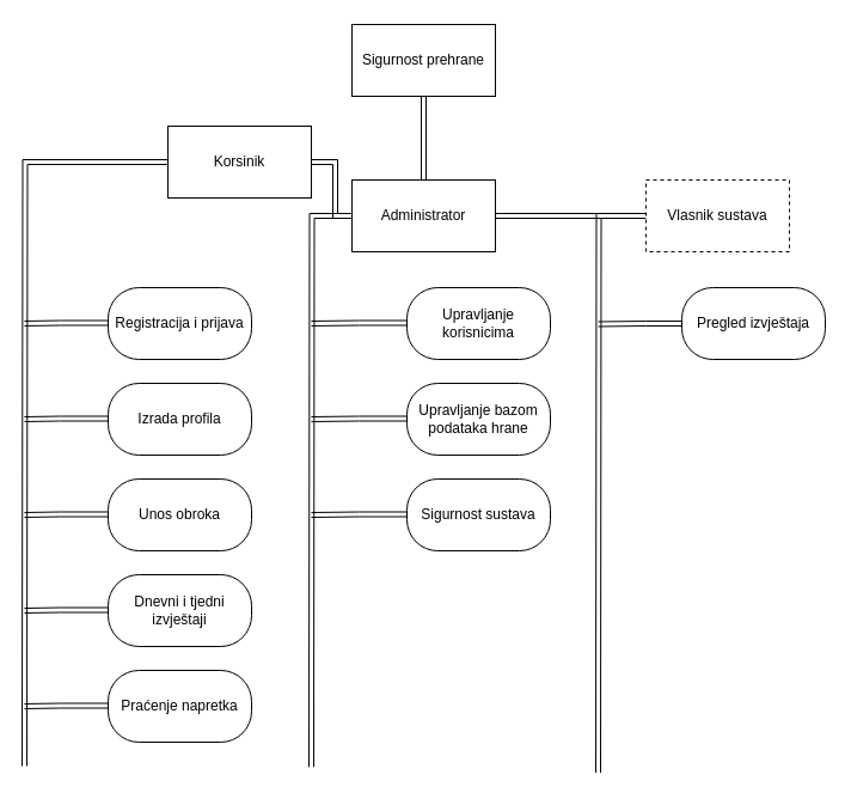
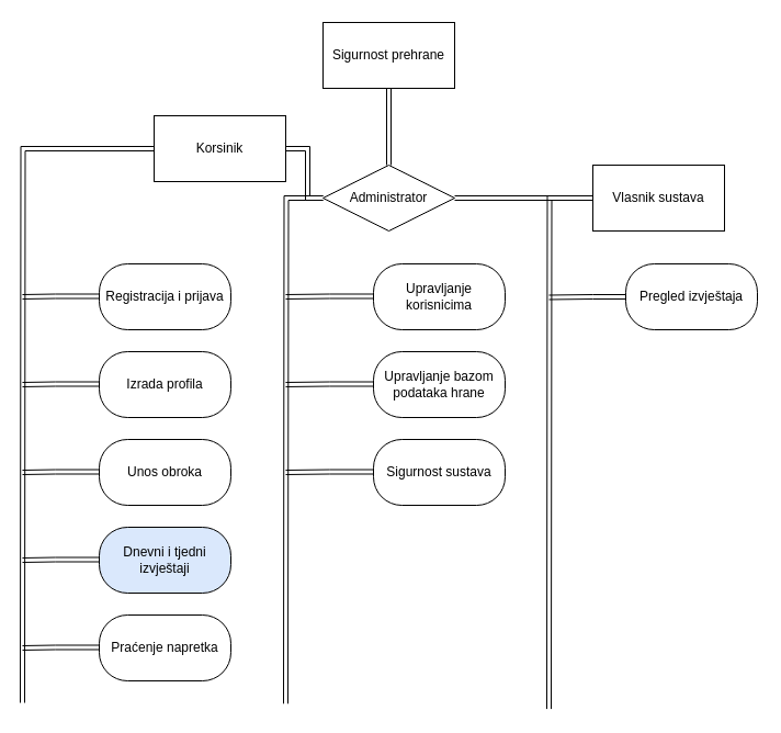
- <mxCell id="9" value="Administrator" style="rounded=0;whiteSpace=wrap;html=1;" parent="1" vertex="1"><mxGeometry x="294" y="150" width="120" height="60" as="geometry" /></mxCell>
+ <mxCell id="9" value="Administrator" style="rhombus;whiteSpace=wrap;html=1;" parent="1" vertex="1"><mxGeometry x="294" y="150" width="120" height="60" as="geometry" /></mxCell>
- <mxCell id="11" value="Vlasnik sustava" style="rounded=0;whiteSpace=wrap;html=1;dashed=1;" parent="1" vertex="1"><mxGeometry x="540" y="150" width="120" height="60" as="geometry" /></mxCell>
+ <mxCell id="11" value="Vlasnik sustava" style="rounded=0;whiteSpace=wrap;html=1;" parent="1" vertex="1"><mxGeometry x="540" y="150" width="120" height="60" as="geometry" /></mxCell>
- <mxCell id="16" value="Dnevni i tjedni izvještaji" style="rounded=1;whiteSpace=wrap;html=1;arcSize=43;" parent="1" vertex="1"><mxGeometry x="90" y="480" width="120" height="60" as="geometry" /></mxCell>
+ <mxCell id="16" value="Dnevni i tjedni izvještaji" style="rounded=1;whiteSpace=wrap;html=1;arcSize=43;fillColor=#dae8fc;" parent="1" vertex="1"><mxGeometry x="90" y="480" width="120" height="60" as="geometry" /></mxCell>
